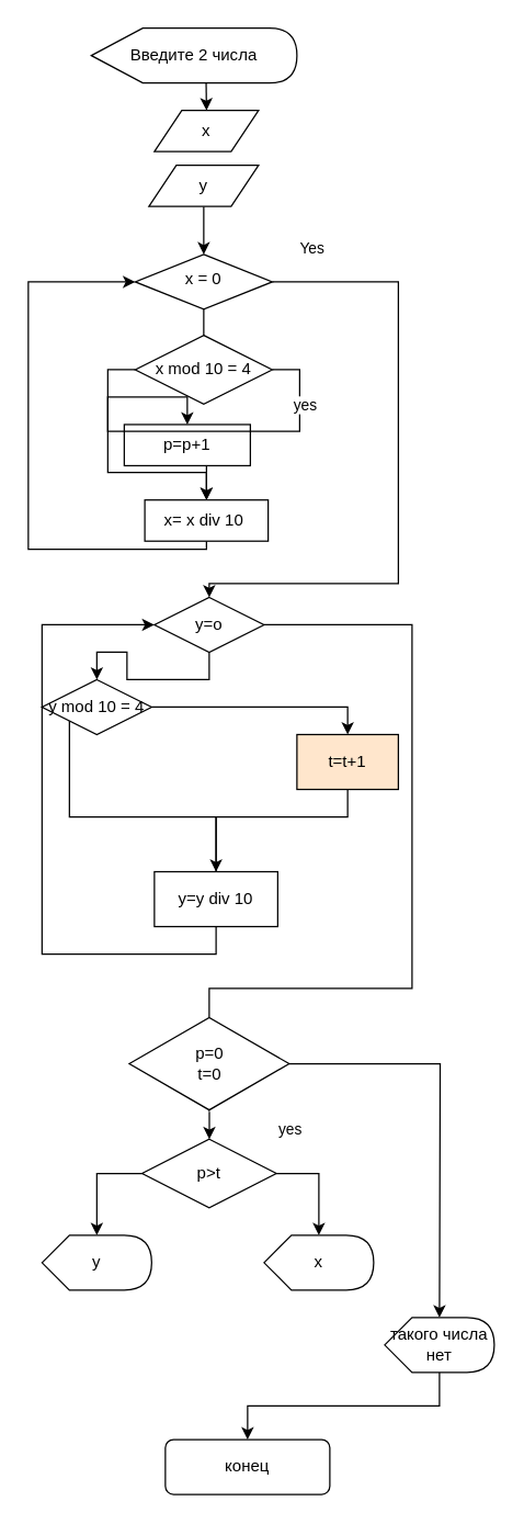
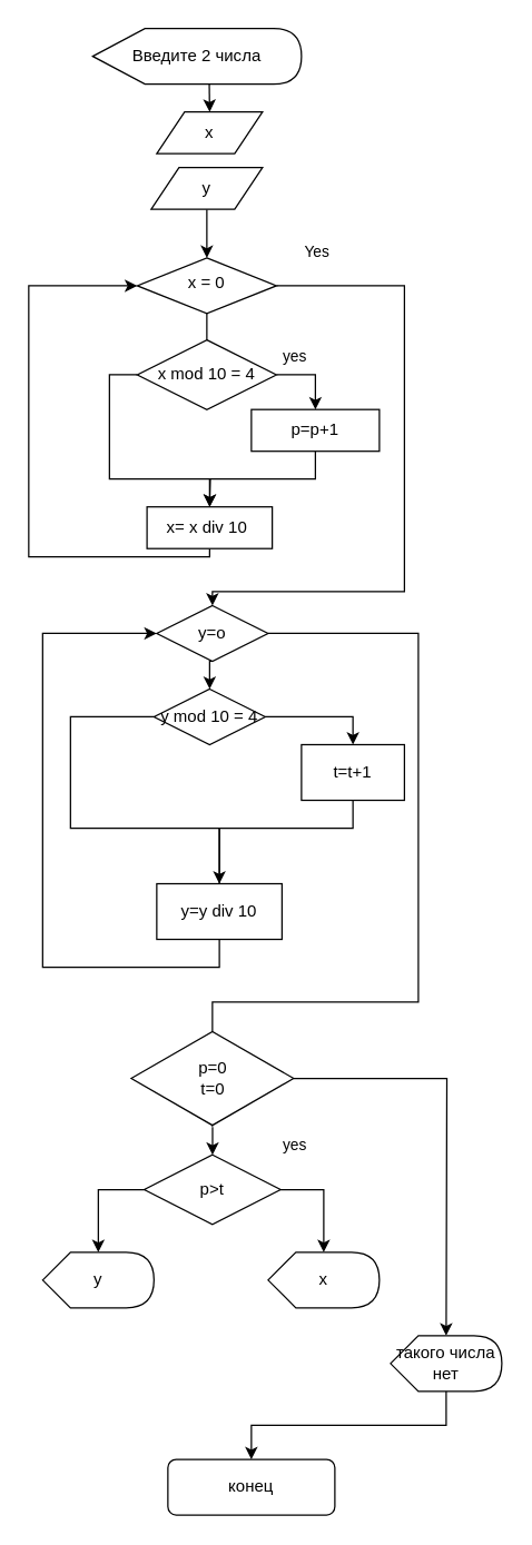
- <mxCell id="15" value="p=p+1" style="rounded=0;whiteSpace=wrap;html=1;" vertex="1" parent="1"><mxGeometry x="90" y="309" width="92" height="30" as="geometry" /></mxCell>
+ <mxCell id="15" value="p=p+1" style="rounded=0;whiteSpace=wrap;html=1;" vertex="1" parent="1"><mxGeometry x="180" y="294" width="92" height="30" as="geometry" /></mxCell>
- <mxCell id="25" value="y mod 10 = 4" style="rhombus;whiteSpace=wrap;html=1;" vertex="1" parent="1"><mxGeometry x="30" y="495" width="80" height="40" as="geometry" /></mxCell>
+ <mxCell id="25" value="y mod 10 = 4" style="rhombus;whiteSpace=wrap;html=1;" vertex="1" parent="1"><mxGeometry x="110" y="495" width="80" height="40" as="geometry" /></mxCell>
- <mxCell id="29" value="t=t+1" style="rounded=0;whiteSpace=wrap;html=1;fillColor=#ffe6cc;" vertex="1" parent="1"><mxGeometry x="216" y="535" width="74" height="40" as="geometry" /></mxCell>
+ <mxCell id="29" value="t=t+1" style="rounded=0;whiteSpace=wrap;html=1;" vertex="1" parent="1"><mxGeometry x="216" y="535" width="74" height="40" as="geometry" /></mxCell>
